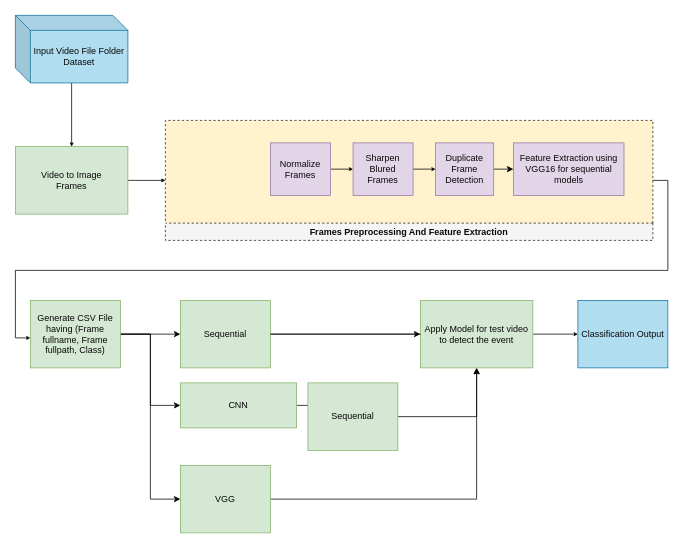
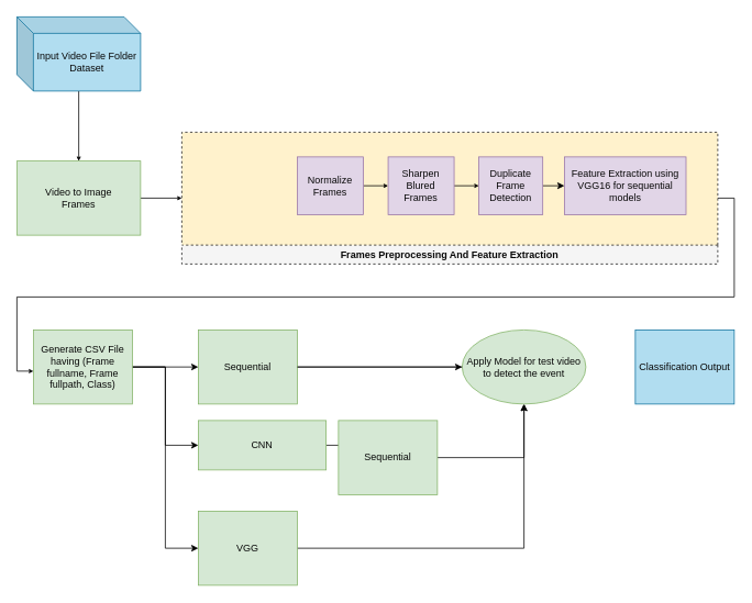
- <mxCell id="29" value="Apply Model for test video to detect the event" style="rounded=0;whiteSpace=wrap;html=1;fillColor=#d5e8d4;strokeColor=#82b366;fontColor=#080808;" parent="1" vertex="1"><mxGeometry x="560" y="400" width="150" height="90" as="geometry" /></mxCell>
+ <mxCell id="29" value="Apply Model for test video to detect the event" style="ellipse;whiteSpace=wrap;html=1;fillColor=#d5e8d4;strokeColor=#82b366;fontColor=#080808;" parent="1" vertex="1"><mxGeometry x="560" y="400" width="150" height="90" as="geometry" /></mxCell>
- <mxCell id="19" style="edgeStyle=orthogonalEdgeStyle;rounded=0;orthogonalLoop=1;jettySize=auto;html=1;exitX=1;exitY=0.5;exitDx=0;exitDy=0;startSize=3;endSize=3;startArrow=none;fontColor=#080808;" parent="1" source="29" target="22" edge="1"><mxGeometry relative="1" as="geometry" /></mxCell>
